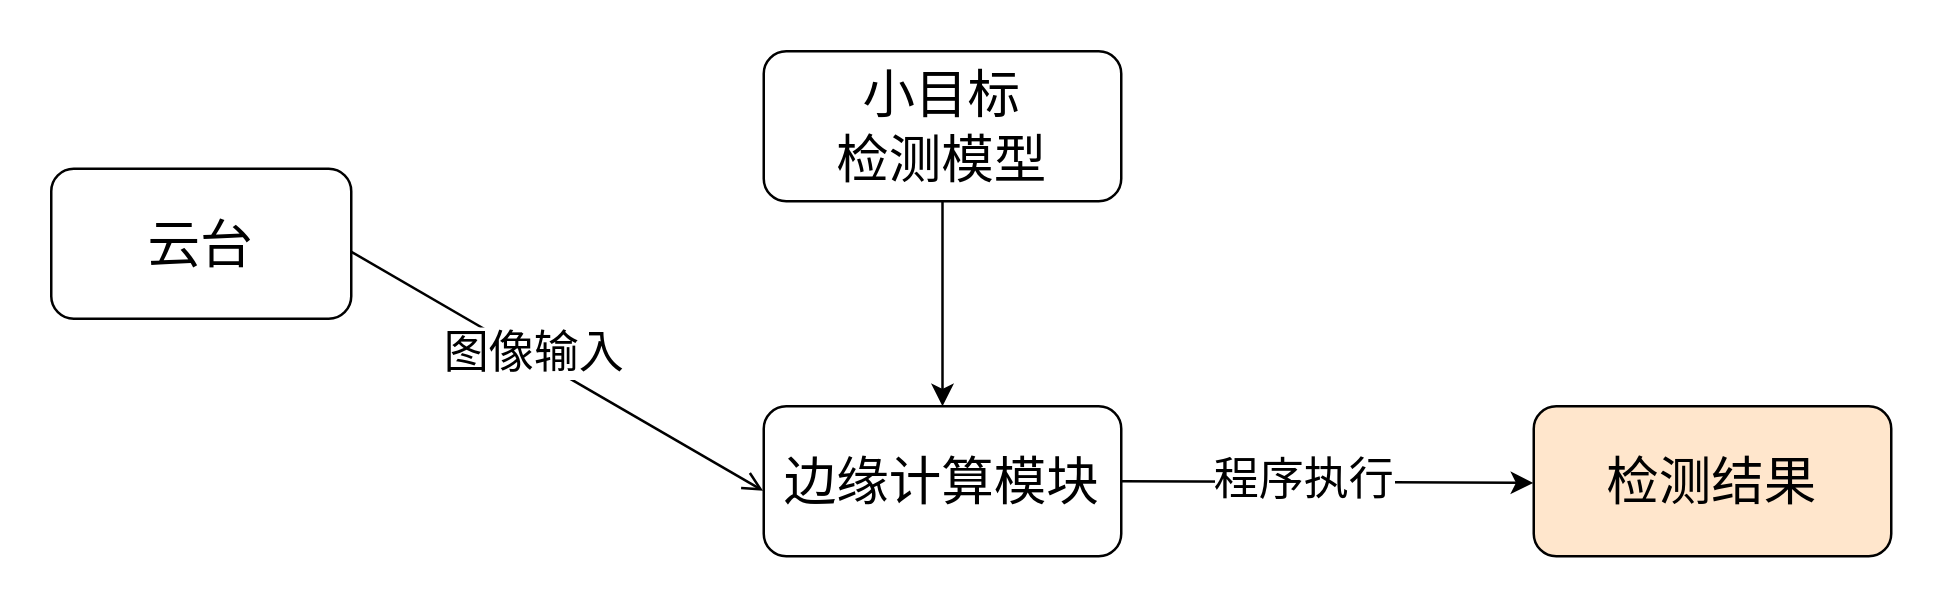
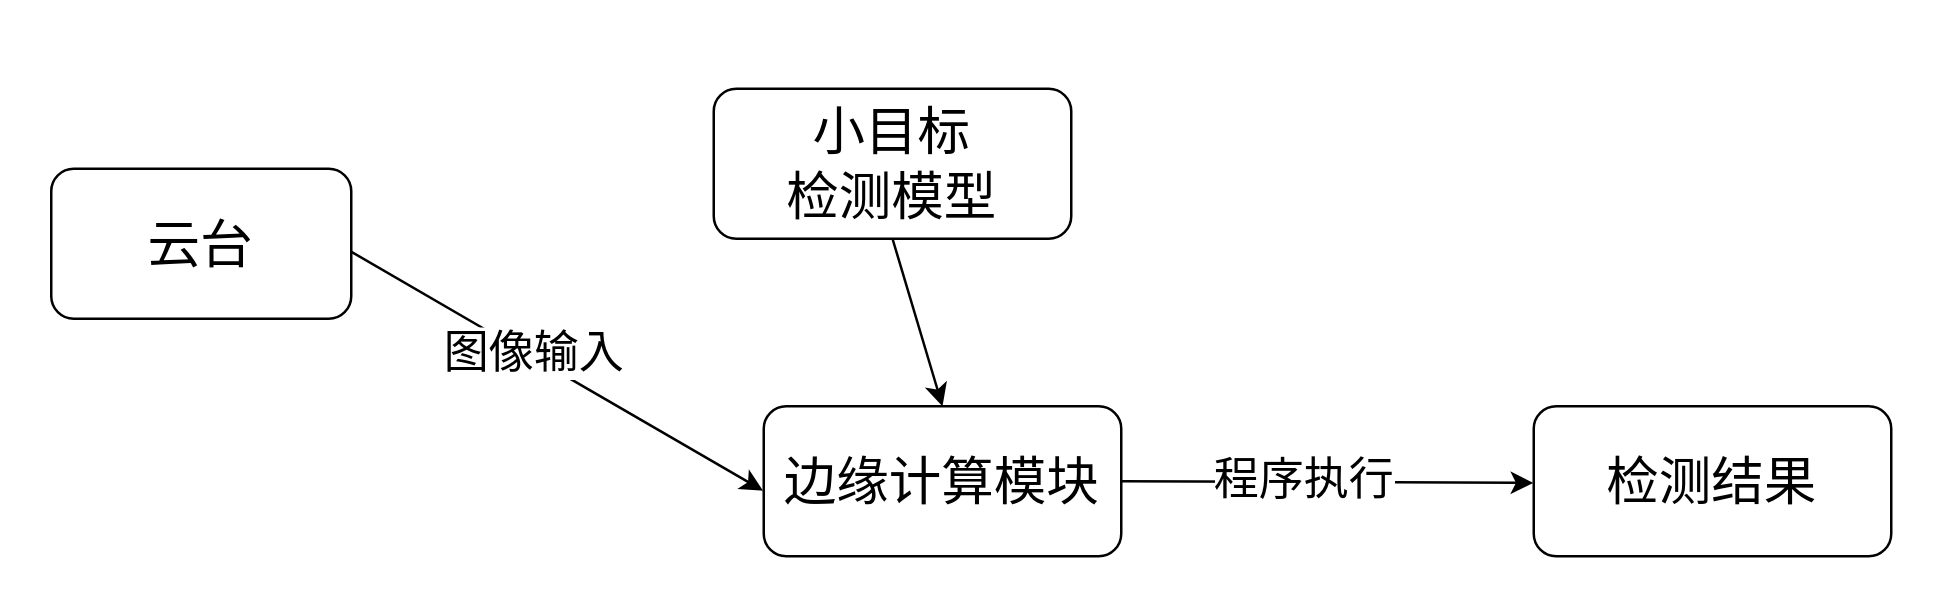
- <mxCell id="6" value="&lt;span style=&quot;font-size: 21px&quot;&gt;小目标&lt;br&gt;检测模型&lt;/span&gt;" style="rounded=1;whiteSpace=wrap;html=1;" vertex="1" parent="1"><mxGeometry x="305" y="20" width="143" height="60" as="geometry" /></mxCell>
+ <mxCell id="6" value="&lt;span style=&quot;font-size: 21px&quot;&gt;小目标&lt;br&gt;检测模型&lt;/span&gt;" style="rounded=1;whiteSpace=wrap;html=1;" vertex="1" parent="1"><mxGeometry x="285" y="35" width="143" height="60" as="geometry" /></mxCell>
- <mxCell id="8" value="&lt;span style=&quot;font-size: 21px&quot;&gt;检测结果&lt;/span&gt;" style="rounded=1;whiteSpace=wrap;html=1;fillColor=#ffe6cc;" vertex="1" parent="1"><mxGeometry x="613" y="162" width="143" height="60" as="geometry" /></mxCell>
+ <mxCell id="8" value="&lt;span style=&quot;font-size: 21px&quot;&gt;检测结果&lt;/span&gt;" style="rounded=1;whiteSpace=wrap;html=1;" vertex="1" parent="1"><mxGeometry x="613" y="162" width="143" height="60" as="geometry" /></mxCell>
- <mxCell id="4" value="" style="endArrow=open;html=1;entryX=-0.002;entryY=0.563;entryDx=0;entryDy=0;entryPerimeter=0;exitX=0.999;exitY=0.552;exitDx=0;exitDy=0;exitPerimeter=0;" edge="1" parent="1" source="2" target="3"><mxGeometry width="50" height="50" relative="1" as="geometry"><mxPoint x="193" y="198" as="sourcePoint" /><mxPoint x="243" y="148" as="targetPoint" /></mxGeometry></mxCell>
+ <mxCell id="4" value="" style="endArrow=classic;html=1;entryX=-0.002;entryY=0.563;entryDx=0;entryDy=0;entryPerimeter=0;exitX=0.999;exitY=0.552;exitDx=0;exitDy=0;exitPerimeter=0;" edge="1" parent="1" source="2" target="3"><mxGeometry width="50" height="50" relative="1" as="geometry"><mxPoint x="193" y="198" as="sourcePoint" /><mxPoint x="243" y="148" as="targetPoint" /></mxGeometry></mxCell>
